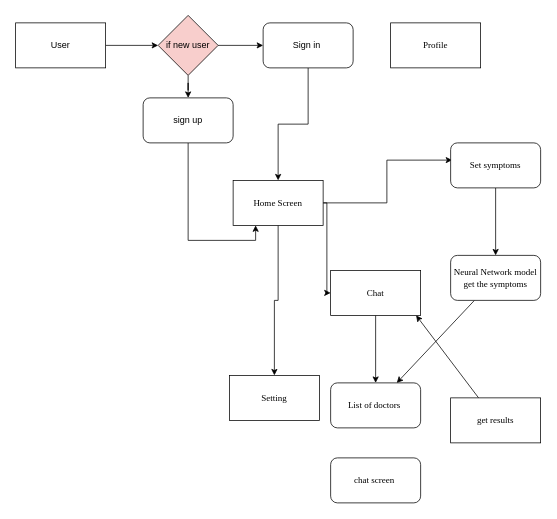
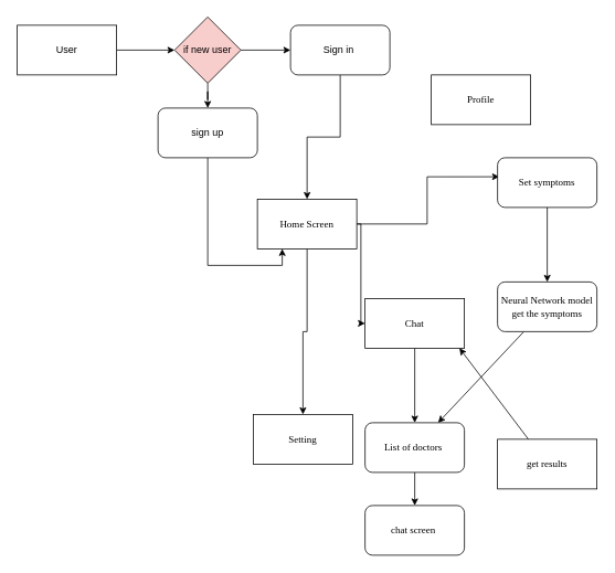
- <mxCell id="18" value="Profile" style="rounded=0;whiteSpace=wrap;html=1;fontFamily=Times New Roman;" vertex="1" parent="1"><mxGeometry x="520" y="30" width="120" height="60" as="geometry" /></mxCell>
+ <mxCell id="18" value="Profile" style="rounded=0;whiteSpace=wrap;html=1;fontFamily=Times New Roman;" vertex="1" parent="1"><mxGeometry x="520" y="90" width="120" height="60" as="geometry" /></mxCell>
+ <mxCell id="26" style="edgeStyle=none;rounded=0;orthogonalLoop=1;jettySize=auto;html=1;entryX=0.5;entryY=0;entryDx=0;entryDy=0;fontFamily=Times New Roman;" edge="1" parent="1" source="27" target="28"><mxGeometry relative="1" as="geometry" /></mxCell>
